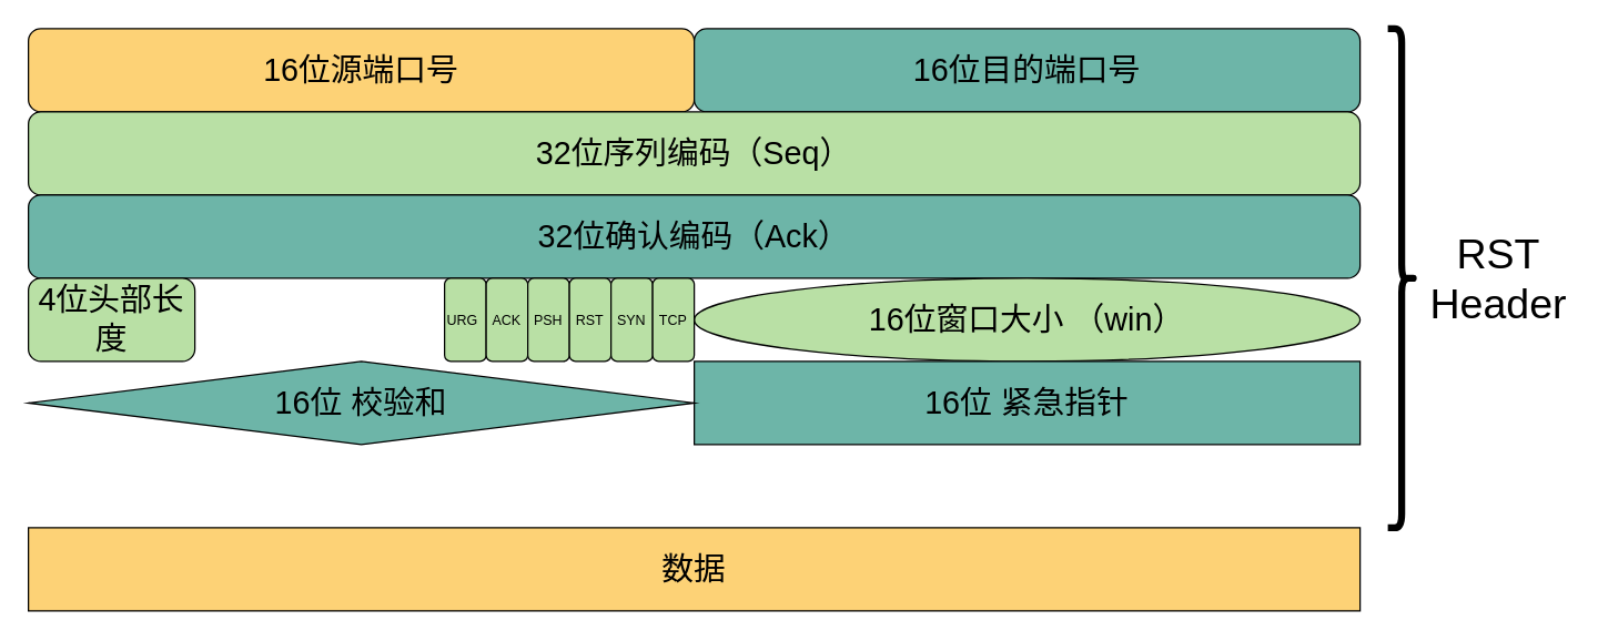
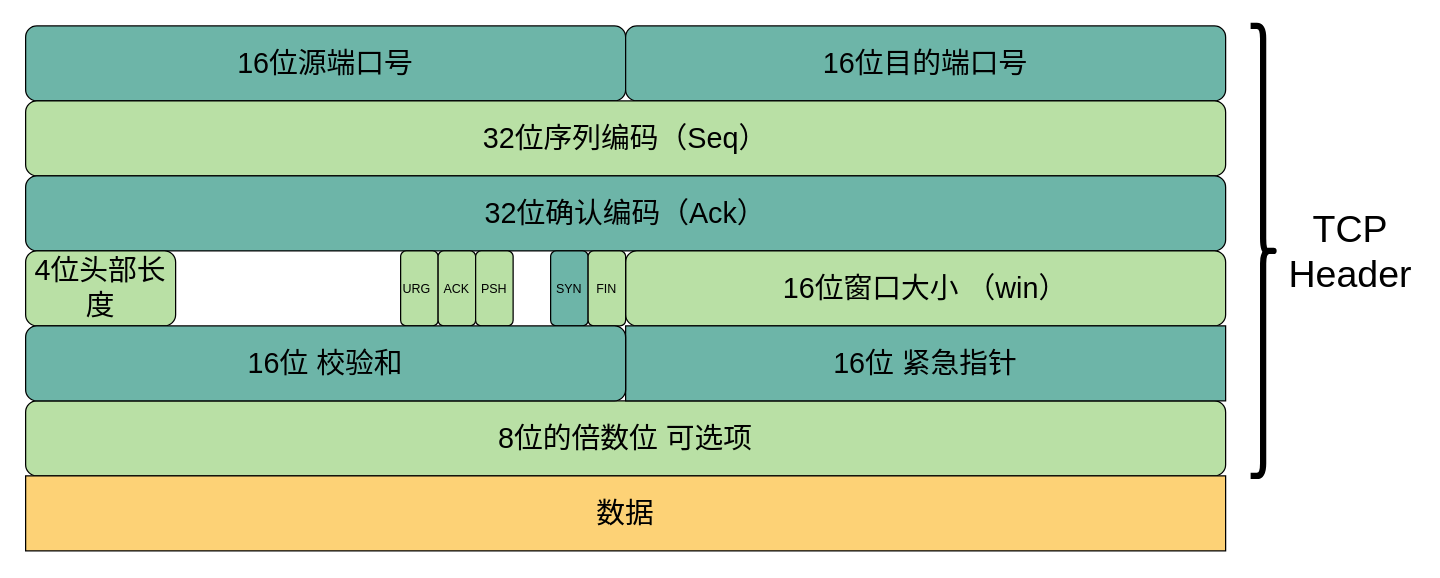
- <mxCell id="2" value="&lt;font style=&quot;font-size: 23px&quot;&gt;16位源端口号&lt;/font&gt;" style="rounded=1;whiteSpace=wrap;html=1;fontSize=23;fillColor=#fdd276;" parent="1" vertex="1"><mxGeometry x="20" y="20" width="480" height="60" as="geometry" /></mxCell>
+ <mxCell id="2" value="&lt;font style=&quot;font-size: 23px&quot;&gt;16位源端口号&lt;/font&gt;" style="rounded=1;whiteSpace=wrap;html=1;fontSize=23;fillColor=#6DB5A8;" parent="1" vertex="1"><mxGeometry x="20" y="20" width="480" height="60" as="geometry" /></mxCell>
- <mxCell id="19" value="&lt;font style=&quot;font-size: 30px&quot;&gt;RST Header&lt;/font&gt;" style="text;html=1;strokeColor=none;fillColor=none;align=center;verticalAlign=middle;whiteSpace=wrap;rounded=0;fontSize=10;" vertex="1" parent="1"><mxGeometry x="1030" y="160" width="100" height="80" as="geometry" /></mxCell>
+ <mxCell id="19" value="&lt;font style=&quot;font-size: 30px&quot;&gt;TCP Header&lt;/font&gt;" style="text;html=1;strokeColor=none;fillColor=none;align=center;verticalAlign=middle;whiteSpace=wrap;rounded=0;fontSize=10;" vertex="1" parent="1"><mxGeometry x="1030" y="160" width="100" height="80" as="geometry" /></mxCell>
- <mxCell id="13" value="RST" style="rounded=1;whiteSpace=wrap;html=1;fontSize=10;fillColor=#B9E0A5;" vertex="1" parent="1"><mxGeometry x="410" y="200" width="30" height="60" as="geometry" /></mxCell>
- <mxCell id="14" value="SYN" style="rounded=1;whiteSpace=wrap;html=1;fontSize=10;fillColor=#B9E0A5;" vertex="1" parent="1"><mxGeometry x="440" y="200" width="30" height="60" as="geometry" /></mxCell>
+ <mxCell id="14" value="SYN" style="rounded=1;whiteSpace=wrap;html=1;fontSize=10;fillColor=#6db5a8;" vertex="1" parent="1"><mxGeometry x="440" y="200" width="30" height="60" as="geometry" /></mxCell>
- <mxCell id="15" value="TCP" style="rounded=1;whiteSpace=wrap;html=1;fontSize=10;fillColor=#B9E0A5;" vertex="1" parent="1"><mxGeometry x="470" y="200" width="30" height="60" as="geometry" /></mxCell>
+ <mxCell id="15" value="FIN" style="rounded=1;whiteSpace=wrap;html=1;fontSize=10;fillColor=#B9E0A5;" vertex="1" parent="1"><mxGeometry x="470" y="200" width="30" height="60" as="geometry" /></mxCell>
- <mxCell id="8" value="16位窗口大小 （win）" style="ellipse;whiteSpace=wrap;html=1;fontSize=23;fillColor=#B9E0A5;" vertex="1" parent="1"><mxGeometry x="500" y="200" width="480" height="60" as="geometry" /></mxCell>
+ <mxCell id="8" value="16位窗口大小 （win）" style="rounded=1;whiteSpace=wrap;html=1;fontSize=23;fillColor=#B9E0A5;" vertex="1" parent="1"><mxGeometry x="500" y="200" width="480" height="60" as="geometry" /></mxCell>
- <mxCell id="17" value="16位 校验和" style="rhombus;whiteSpace=wrap;html=1;fontSize=23;fillColor=#6DB5A8;" vertex="1" parent="1"><mxGeometry x="20" y="260" width="480" height="60" as="geometry" /></mxCell>
+ <mxCell id="17" value="16位 校验和" style="rounded=1;whiteSpace=wrap;html=1;fontSize=23;fillColor=#6DB5A8;" vertex="1" parent="1"><mxGeometry x="20" y="260" width="480" height="60" as="geometry" /></mxCell>
+ <mxCell id="6" value="&lt;font style=&quot;font-size: 23px&quot;&gt;8位的倍数位 可选项&lt;/font&gt;" style="rounded=1;whiteSpace=wrap;html=1;fontSize=23;fillColor=#B9E0A5;" parent="1" vertex="1"><mxGeometry x="20" y="320" width="960" height="60" as="geometry" /></mxCell>
